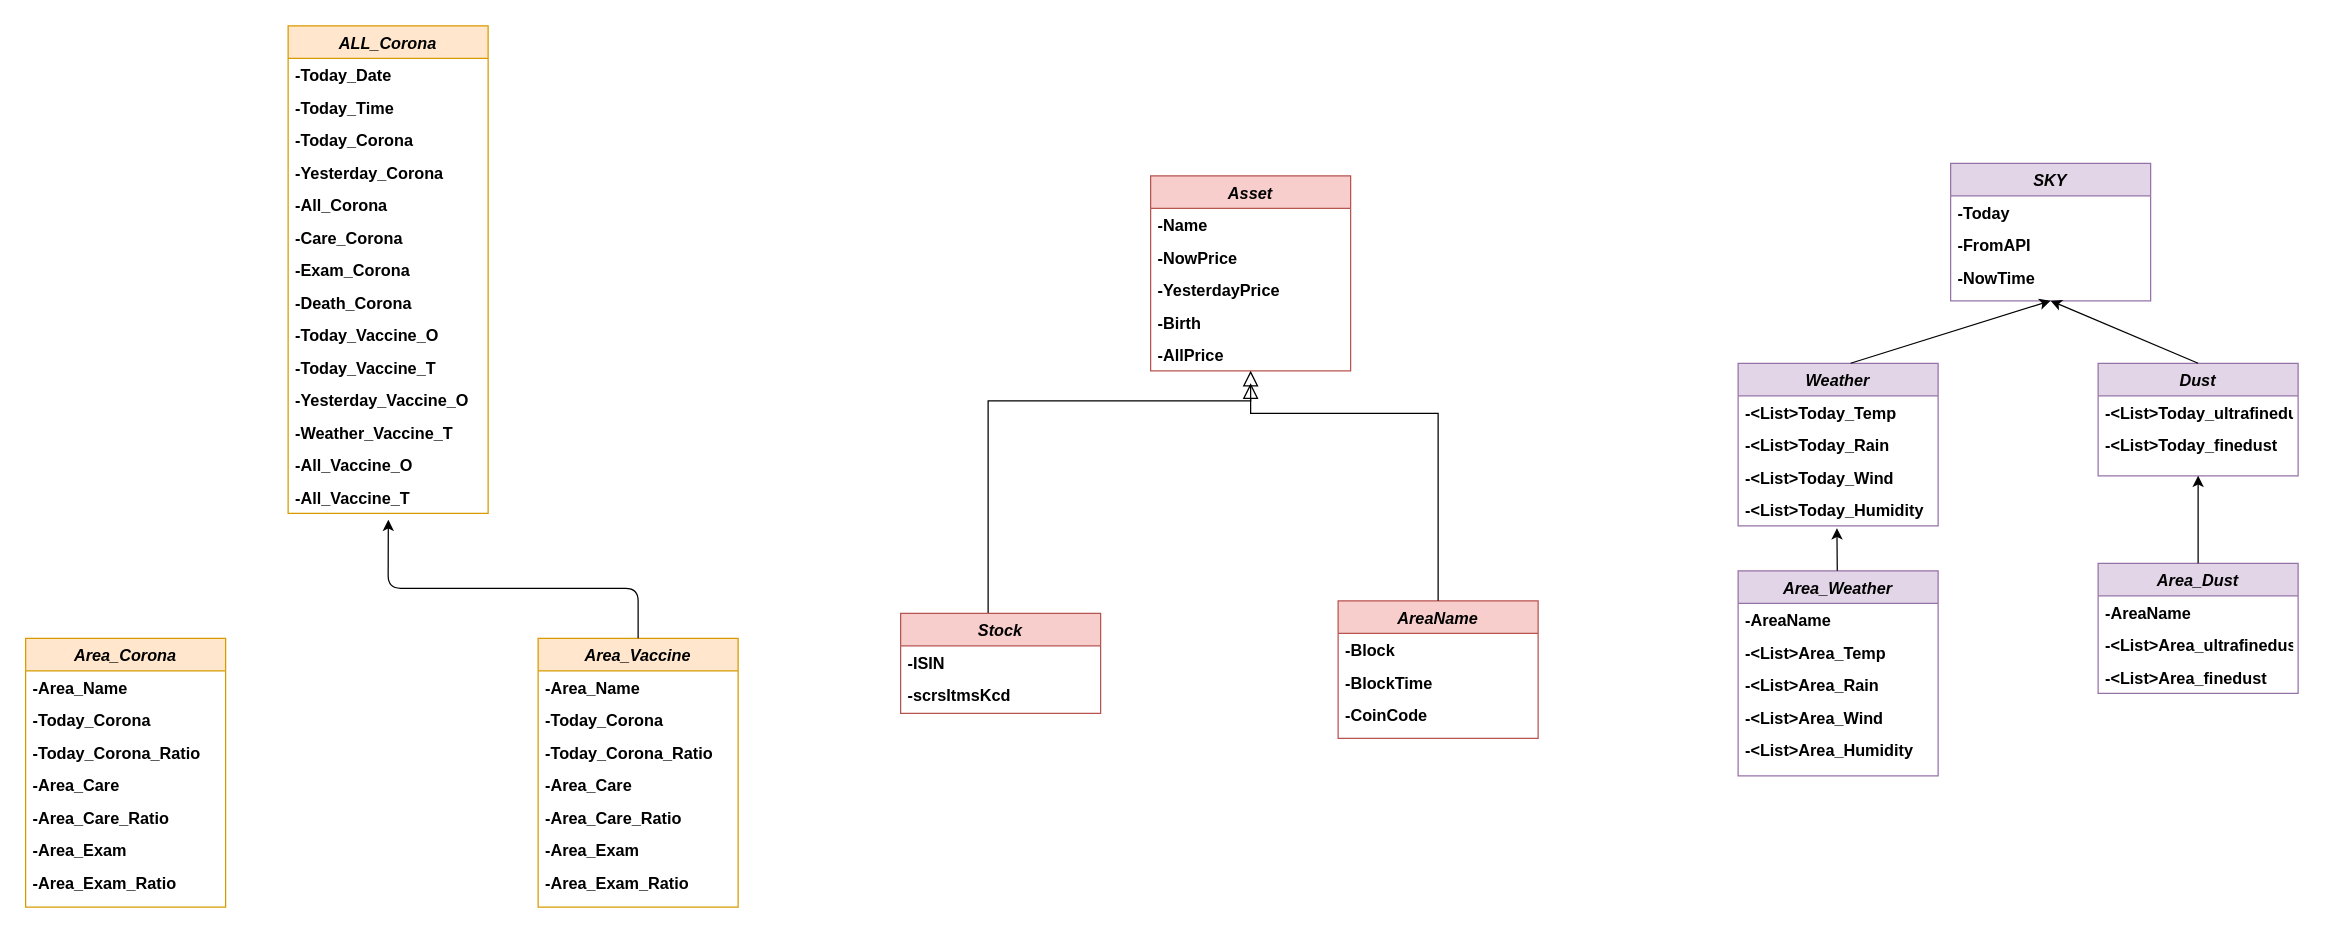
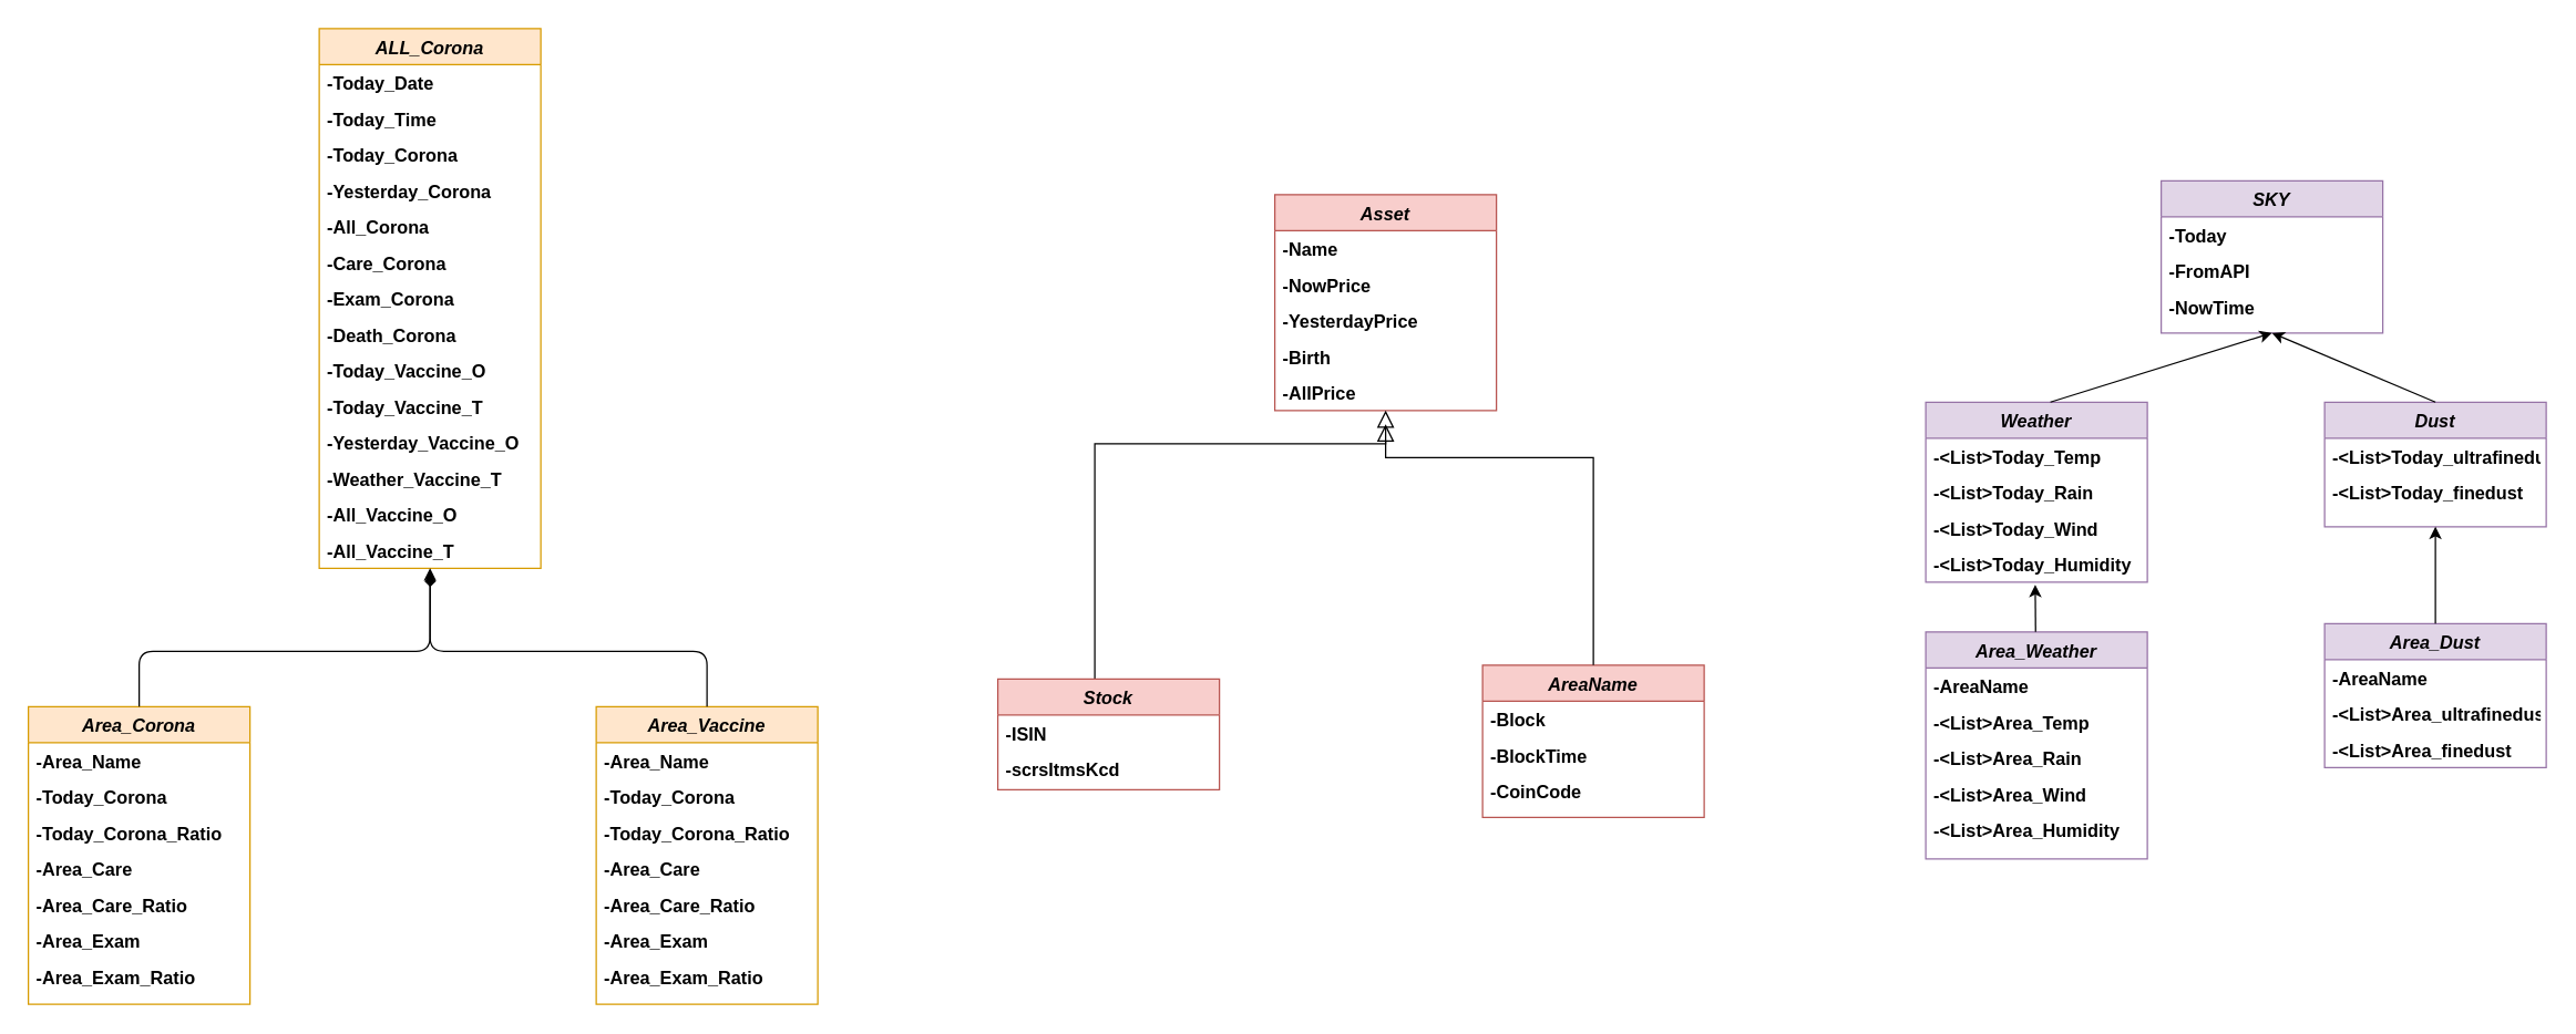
- <mxCell id="48" value="" style="endArrow=classic;html=1;exitX=0.5;exitY=0;exitDx=0;exitDy=0;entryX=0.501;entryY=1.199;entryDx=0;entryDy=0;entryPerimeter=0;fontStyle=1;fontSize=13;" edge="1" parent="1" source="40" target="30"><mxGeometry width="50" height="50" relative="1" as="geometry"><mxPoint x="140" y="950" as="sourcePoint" /><mxPoint x="334" y="860" as="targetPoint" /><Array as="points"><mxPoint x="510" y="470" /><mxPoint x="310" y="470" /></Array></mxGeometry></mxCell>
+ <mxCell id="48" value="" style="endArrow=diamond;html=1;exitX=0.5;exitY=0;exitDx=0;exitDy=0;entryX=0.501;entryY=1.199;entryDx=0;entryDy=0;entryPerimeter=0;fontStyle=1;fontSize=13;" edge="1" parent="1" source="40" target="30"><mxGeometry width="50" height="50" relative="1" as="geometry"><mxPoint x="140" y="950" as="sourcePoint" /><mxPoint x="334" y="860" as="targetPoint" /><Array as="points"><mxPoint x="510" y="470" /><mxPoint x="310" y="470" /></Array></mxGeometry></mxCell>
+ <mxCell id="39" value="" style="endArrow=classic;html=1;entryX=0.5;entryY=1;entryDx=0;entryDy=0;exitX=0.5;exitY=0;exitDx=0;exitDy=0;fontStyle=1;fontSize=13;" edge="1" parent="1" source="31" target="16"><mxGeometry width="50" height="50" relative="1" as="geometry"><mxPoint x="90" y="920" as="sourcePoint" /><mxPoint x="140" y="870" as="targetPoint" /><Array as="points"><mxPoint x="100" y="470" /><mxPoint x="310" y="470" /></Array></mxGeometry></mxCell>
